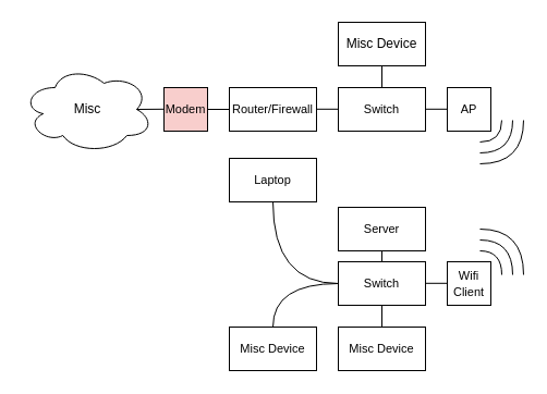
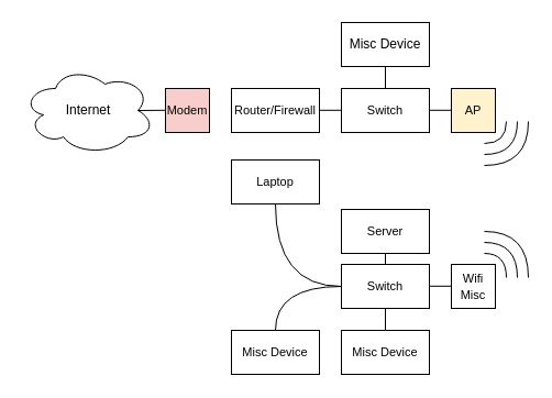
- <mxCell id="28" value="Misc" style="ellipse;shape=cloud;whiteSpace=wrap;html=1;" vertex="1" parent="1"><mxGeometry x="20" y="60" width="120" height="80" as="geometry" /></mxCell>
+ <mxCell id="28" value="Internet" style="ellipse;shape=cloud;whiteSpace=wrap;html=1;" vertex="1" parent="1"><mxGeometry x="20" y="60" width="120" height="80" as="geometry" /></mxCell>
- <mxCell id="13" value="" style="endArrow=none;html=1;rounded=0;entryX=1;entryY=0.5;entryDx=0;entryDy=0;exitX=0;exitY=0.5;exitDx=0;exitDy=0;" edge="1" parent="1" source="2" target="4"><mxGeometry width="50" height="50" relative="1" as="geometry"><mxPoint x="110" y="200" as="sourcePoint" /><mxPoint x="160" y="150" as="targetPoint" /></mxGeometry></mxCell>
- <mxCell id="6" value="&lt;font style=&quot;font-size: 11px;&quot;&gt;AP&lt;/font&gt;" style="rounded=0;whiteSpace=wrap;html=1;" vertex="1" parent="1"><mxGeometry x="410" y="80" width="40" height="40" as="geometry" /></mxCell>
+ <mxCell id="6" value="&lt;font style=&quot;font-size: 11px;&quot;&gt;AP&lt;/font&gt;" style="rounded=0;whiteSpace=wrap;html=1;fillColor=#fff2cc;" vertex="1" parent="1"><mxGeometry x="410" y="80" width="40" height="40" as="geometry" /></mxCell>
- <mxCell id="7" value="&lt;font style=&quot;font-size: 11px;&quot;&gt;Wifi Client&lt;/font&gt;" style="rounded=0;whiteSpace=wrap;html=1;" vertex="1" parent="1"><mxGeometry x="410" y="240" width="40" height="40" as="geometry" /></mxCell>
+ <mxCell id="7" value="&lt;font style=&quot;font-size: 11px;&quot;&gt;Wifi Misc&lt;/font&gt;" style="rounded=0;whiteSpace=wrap;html=1;" vertex="1" parent="1"><mxGeometry x="410" y="240" width="40" height="40" as="geometry" /></mxCell>
